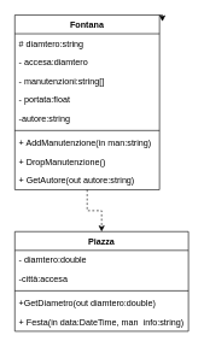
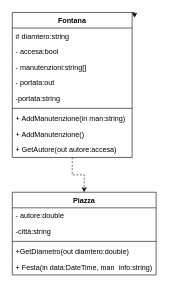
- <mxCell id="5" value="- accesa:diamtero" style="text;strokeColor=none;fillColor=none;align=left;verticalAlign=top;spacingLeft=4;spacingRight=4;overflow=hidden;rotatable=0;points=[[0,0.5],[1,0.5]];portConstraint=eastwest;" parent="3" vertex="1"><mxGeometry y="52" width="200" height="26" as="geometry" /></mxCell>
+ <mxCell id="5" value="- accesa:bool" style="text;strokeColor=none;fillColor=none;align=left;verticalAlign=top;spacingLeft=4;spacingRight=4;overflow=hidden;rotatable=0;points=[[0,0.5],[1,0.5]];portConstraint=eastwest;" parent="3" vertex="1"><mxGeometry y="52" width="200" height="26" as="geometry" /></mxCell>
- <mxCell id="7" value="- portata:float" style="text;strokeColor=none;fillColor=none;align=left;verticalAlign=top;spacingLeft=4;spacingRight=4;overflow=hidden;rotatable=0;points=[[0,0.5],[1,0.5]];portConstraint=eastwest;" parent="3" vertex="1"><mxGeometry y="104" width="200" height="26" as="geometry" /></mxCell>
+ <mxCell id="7" value="- portata:out" style="text;strokeColor=none;fillColor=none;align=left;verticalAlign=top;spacingLeft=4;spacingRight=4;overflow=hidden;rotatable=0;points=[[0,0.5],[1,0.5]];portConstraint=eastwest;" parent="3" vertex="1"><mxGeometry y="104" width="200" height="26" as="geometry" /></mxCell>
- <mxCell id="8" value="-autore:string" style="text;strokeColor=none;fillColor=none;align=left;verticalAlign=top;spacingLeft=4;spacingRight=4;overflow=hidden;rotatable=0;points=[[0,0.5],[1,0.5]];portConstraint=eastwest;" parent="3" vertex="1"><mxGeometry y="130" width="200" height="26" as="geometry" /></mxCell>
+ <mxCell id="8" value="-portata:string" style="text;strokeColor=none;fillColor=none;align=left;verticalAlign=top;spacingLeft=4;spacingRight=4;overflow=hidden;rotatable=0;points=[[0,0.5],[1,0.5]];portConstraint=eastwest;" parent="3" vertex="1"><mxGeometry y="130" width="200" height="26" as="geometry" /></mxCell>
- <mxCell id="11" value="+ DropManutenzione()" style="text;strokeColor=none;fillColor=none;align=left;verticalAlign=top;spacingLeft=4;spacingRight=4;overflow=hidden;rotatable=0;points=[[0,0.5],[1,0.5]];portConstraint=eastwest;" parent="3" vertex="1"><mxGeometry y="190" width="200" height="26" as="geometry" /></mxCell>
+ <mxCell id="11" value="+ AddManutenzione()" style="text;strokeColor=none;fillColor=none;align=left;verticalAlign=top;spacingLeft=4;spacingRight=4;overflow=hidden;rotatable=0;points=[[0,0.5],[1,0.5]];portConstraint=eastwest;" parent="3" vertex="1"><mxGeometry y="190" width="200" height="26" as="geometry" /></mxCell>
- <mxCell id="12" value="+ GetAutore(out autore:string)" style="text;strokeColor=none;fillColor=none;align=left;verticalAlign=top;spacingLeft=4;spacingRight=4;overflow=hidden;rotatable=0;points=[[0,0.5],[1,0.5]];portConstraint=eastwest;" parent="3" vertex="1"><mxGeometry y="216" width="200" height="26" as="geometry" /></mxCell>
+ <mxCell id="12" value="+ GetAutore(out autore:accesa)" style="text;strokeColor=none;fillColor=none;align=left;verticalAlign=top;spacingLeft=4;spacingRight=4;overflow=hidden;rotatable=0;points=[[0,0.5],[1,0.5]];portConstraint=eastwest;" parent="3" vertex="1"><mxGeometry y="216" width="200" height="26" as="geometry" /></mxCell>
- <mxCell id="14" value="- diamtero:double" style="text;strokeColor=none;fillColor=none;align=left;verticalAlign=top;spacingLeft=4;spacingRight=4;overflow=hidden;rotatable=0;points=[[0,0.5],[1,0.5]];portConstraint=eastwest;" parent="13" vertex="1"><mxGeometry y="26" width="240" height="26" as="geometry" /></mxCell>
+ <mxCell id="14" value="- autore:double" style="text;strokeColor=none;fillColor=none;align=left;verticalAlign=top;spacingLeft=4;spacingRight=4;overflow=hidden;rotatable=0;points=[[0,0.5],[1,0.5]];portConstraint=eastwest;" parent="13" vertex="1"><mxGeometry y="26" width="240" height="26" as="geometry" /></mxCell>
- <mxCell id="15" value="-città:accesa" style="text;strokeColor=none;fillColor=none;align=left;verticalAlign=top;spacingLeft=4;spacingRight=4;overflow=hidden;rotatable=0;points=[[0,0.5],[1,0.5]];portConstraint=eastwest;" parent="13" vertex="1"><mxGeometry y="52" width="240" height="26" as="geometry" /></mxCell>
+ <mxCell id="15" value="-città:string" style="text;strokeColor=none;fillColor=none;align=left;verticalAlign=top;spacingLeft=4;spacingRight=4;overflow=hidden;rotatable=0;points=[[0,0.5],[1,0.5]];portConstraint=eastwest;" parent="13" vertex="1"><mxGeometry y="52" width="240" height="26" as="geometry" /></mxCell>
